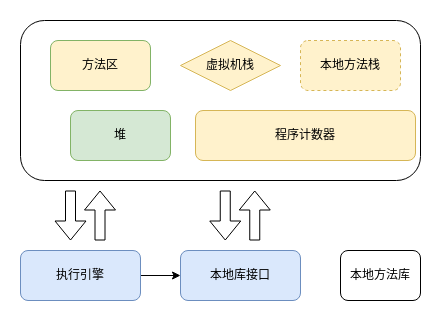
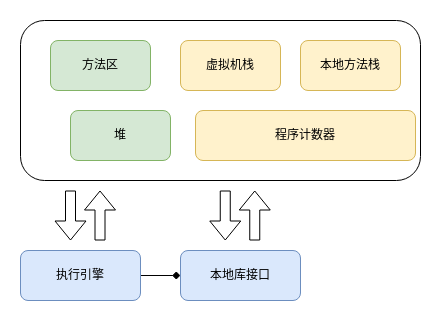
- <mxCell id="3" value="方法区" style="rounded=1;whiteSpace=wrap;html=1;fillColor=#fff2cc;strokeColor=#82b366;" vertex="1" parent="1"><mxGeometry x="50" y="40" width="100" height="50" as="geometry" /></mxCell>
+ <mxCell id="3" value="方法区" style="rounded=1;whiteSpace=wrap;html=1;fillColor=#d5e8d4;strokeColor=#82b366;" vertex="1" parent="1"><mxGeometry x="50" y="40" width="100" height="50" as="geometry" /></mxCell>
- <mxCell id="5" value="虚拟机栈" style="rhombus;whiteSpace=wrap;html=1;fillColor=#fff2cc;strokeColor=#d6b656;" vertex="1" parent="1"><mxGeometry x="180" y="40" width="100" height="50" as="geometry" /></mxCell>
+ <mxCell id="5" value="虚拟机栈" style="rounded=1;whiteSpace=wrap;html=1;fillColor=#fff2cc;strokeColor=#d6b656;" vertex="1" parent="1"><mxGeometry x="180" y="40" width="100" height="50" as="geometry" /></mxCell>
- <mxCell id="6" value="本地方法栈" style="rounded=1;whiteSpace=wrap;html=1;fillColor=#fff2cc;strokeColor=#d6b656;dashed=1;" vertex="1" parent="1"><mxGeometry x="300" y="40" width="100" height="50" as="geometry" /></mxCell>
+ <mxCell id="6" value="本地方法栈" style="rounded=1;whiteSpace=wrap;html=1;fillColor=#fff2cc;strokeColor=#d6b656;" vertex="1" parent="1"><mxGeometry x="300" y="40" width="100" height="50" as="geometry" /></mxCell>
- <mxCell id="10" value="" style="edgeStyle=orthogonalEdgeStyle;rounded=0;orthogonalLoop=1;jettySize=auto;html=1;" edge="1" parent="1" source="11" target="12"><mxGeometry relative="1" as="geometry" /></mxCell>
+ <mxCell id="10" value="" style="edgeStyle=orthogonalEdgeStyle;rounded=0;orthogonalLoop=1;jettySize=auto;html=1;endArrow=diamond;" edge="1" parent="1" source="11" target="12"><mxGeometry relative="1" as="geometry" /></mxCell>
- <mxCell id="13" value="本地方法库" style="rounded=1;whiteSpace=wrap;html=1;" vertex="1" parent="1"><mxGeometry x="340" y="250" width="80" height="50" as="geometry" /></mxCell>
